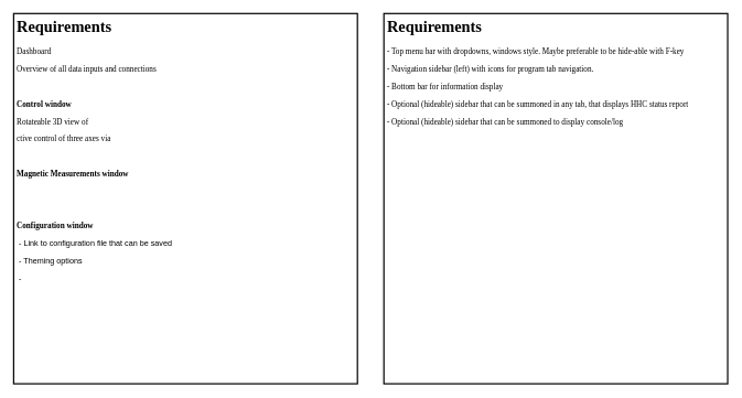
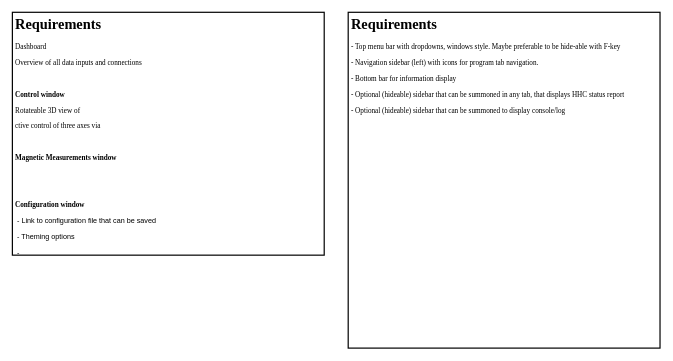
- <mxCell id="2" value="&lt;h1&gt;&lt;font face=&quot;ubuntu&quot;&gt;Requirements&lt;/font&gt;&lt;/h1&gt;&lt;p&gt;&lt;span style=&quot;font-family: &amp;#34;ubuntu&amp;#34;&quot;&gt;Dashboard&lt;/span&gt;&lt;br&gt;&lt;/p&gt;&lt;p&gt;&lt;font face=&quot;ubuntu&quot;&gt;Overview of all data inputs and connections&lt;/font&gt;&lt;/p&gt;&lt;p&gt;&lt;font face=&quot;ubuntu&quot;&gt;&lt;br&gt;&lt;/font&gt;&lt;/p&gt;&lt;p&gt;&lt;font face=&quot;ubuntu&quot;&gt;&lt;b&gt;Control window&lt;/b&gt;&lt;/font&gt;&lt;/p&gt;&lt;p&gt;&lt;font face=&quot;ubuntu&quot;&gt;Rotateable 3D view of&amp;nbsp;&lt;/font&gt;&lt;/p&gt;&lt;p&gt;&lt;span style=&quot;font-family: &amp;#34;ubuntu&amp;#34;&quot;&gt;ctive control of three axes via&lt;/span&gt;&lt;/p&gt;&lt;p&gt;&lt;br&gt;&lt;/p&gt;&lt;p&gt;&lt;font face=&quot;ubuntu&quot;&gt;&lt;b&gt;Magnetic Measurements window&lt;/b&gt;&amp;nbsp;&lt;/font&gt;&lt;/p&gt;&lt;p&gt;&lt;font face=&quot;ubuntu&quot;&gt;&lt;br&gt;&lt;/font&gt;&lt;/p&gt;&lt;p&gt;&lt;font face=&quot;ubuntu&quot;&gt;&lt;br&gt;&lt;/font&gt;&lt;/p&gt;&lt;p&gt;&lt;font face=&quot;ubuntu&quot;&gt;&lt;b&gt;Configuration window&lt;/b&gt;&lt;/font&gt;&lt;/p&gt;&lt;p&gt;&amp;nbsp;- Link to configuration file that can be saved&lt;/p&gt;&lt;p&gt;&amp;nbsp;- Theming options&lt;/p&gt;&lt;p&gt;&amp;nbsp;-&amp;nbsp;&lt;/p&gt;" style="text;html=1;strokeColor=default;fillColor=default;spacing=5;spacingTop=-20;whiteSpace=wrap;overflow=hidden;rounded=0;strokeWidth=2;" parent="1" vertex="1"><mxGeometry x="20" y="20" width="520" height="560" as="geometry" /></mxCell>
+ <mxCell id="2" value="&lt;h1&gt;&lt;font face=&quot;ubuntu&quot;&gt;Requirements&lt;/font&gt;&lt;/h1&gt;&lt;p&gt;&lt;span style=&quot;font-family: &amp;#34;ubuntu&amp;#34;&quot;&gt;Dashboard&lt;/span&gt;&lt;br&gt;&lt;/p&gt;&lt;p&gt;&lt;font face=&quot;ubuntu&quot;&gt;Overview of all data inputs and connections&lt;/font&gt;&lt;/p&gt;&lt;p&gt;&lt;font face=&quot;ubuntu&quot;&gt;&lt;br&gt;&lt;/font&gt;&lt;/p&gt;&lt;p&gt;&lt;font face=&quot;ubuntu&quot;&gt;&lt;b&gt;Control window&lt;/b&gt;&lt;/font&gt;&lt;/p&gt;&lt;p&gt;&lt;font face=&quot;ubuntu&quot;&gt;Rotateable 3D view of&amp;nbsp;&lt;/font&gt;&lt;/p&gt;&lt;p&gt;&lt;span style=&quot;font-family: &amp;#34;ubuntu&amp;#34;&quot;&gt;ctive control of three axes via&lt;/span&gt;&lt;/p&gt;&lt;p&gt;&lt;br&gt;&lt;/p&gt;&lt;p&gt;&lt;font face=&quot;ubuntu&quot;&gt;&lt;b&gt;Magnetic Measurements window&lt;/b&gt;&amp;nbsp;&lt;/font&gt;&lt;/p&gt;&lt;p&gt;&lt;font face=&quot;ubuntu&quot;&gt;&lt;br&gt;&lt;/font&gt;&lt;/p&gt;&lt;p&gt;&lt;font face=&quot;ubuntu&quot;&gt;&lt;br&gt;&lt;/font&gt;&lt;/p&gt;&lt;p&gt;&lt;font face=&quot;ubuntu&quot;&gt;&lt;b&gt;Configuration window&lt;/b&gt;&lt;/font&gt;&lt;/p&gt;&lt;p&gt;&amp;nbsp;- Link to configuration file that can be saved&lt;/p&gt;&lt;p&gt;&amp;nbsp;- Theming options&lt;/p&gt;&lt;p&gt;&amp;nbsp;-&amp;nbsp;&lt;/p&gt;" style="text;html=1;strokeColor=default;fillColor=default;spacing=5;spacingTop=-20;whiteSpace=wrap;overflow=hidden;rounded=0;strokeWidth=2;" parent="1" vertex="1"><mxGeometry x="20" y="20" width="520" height="405" as="geometry" /></mxCell>
